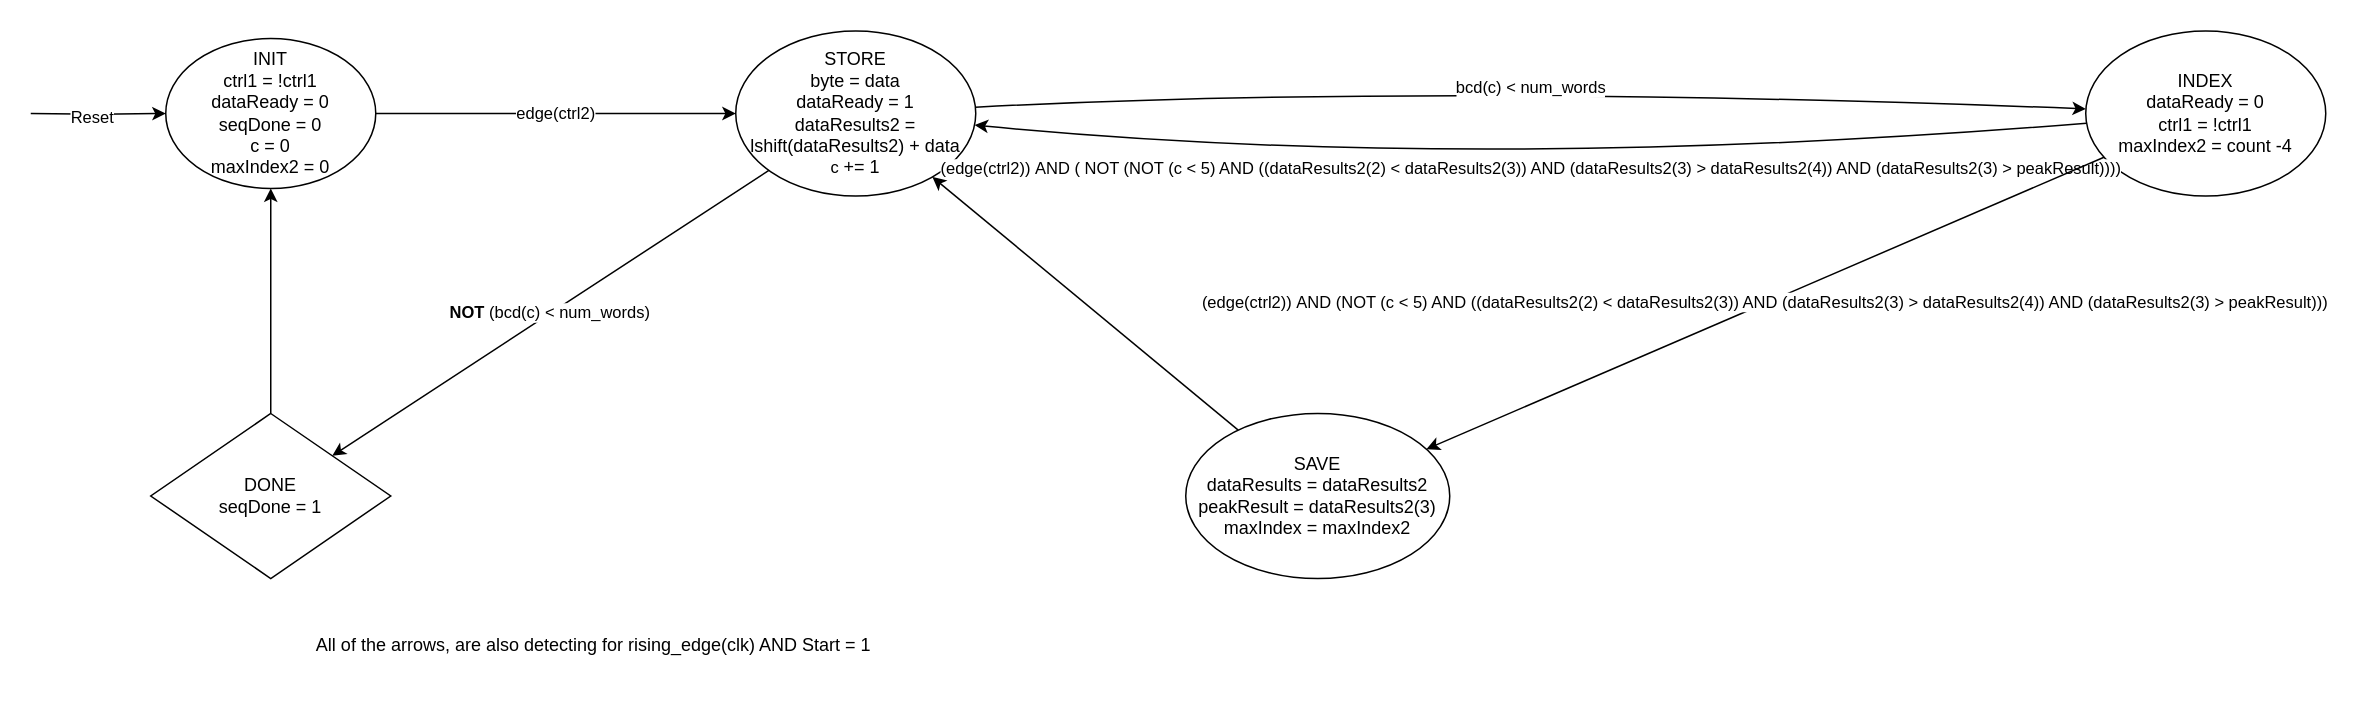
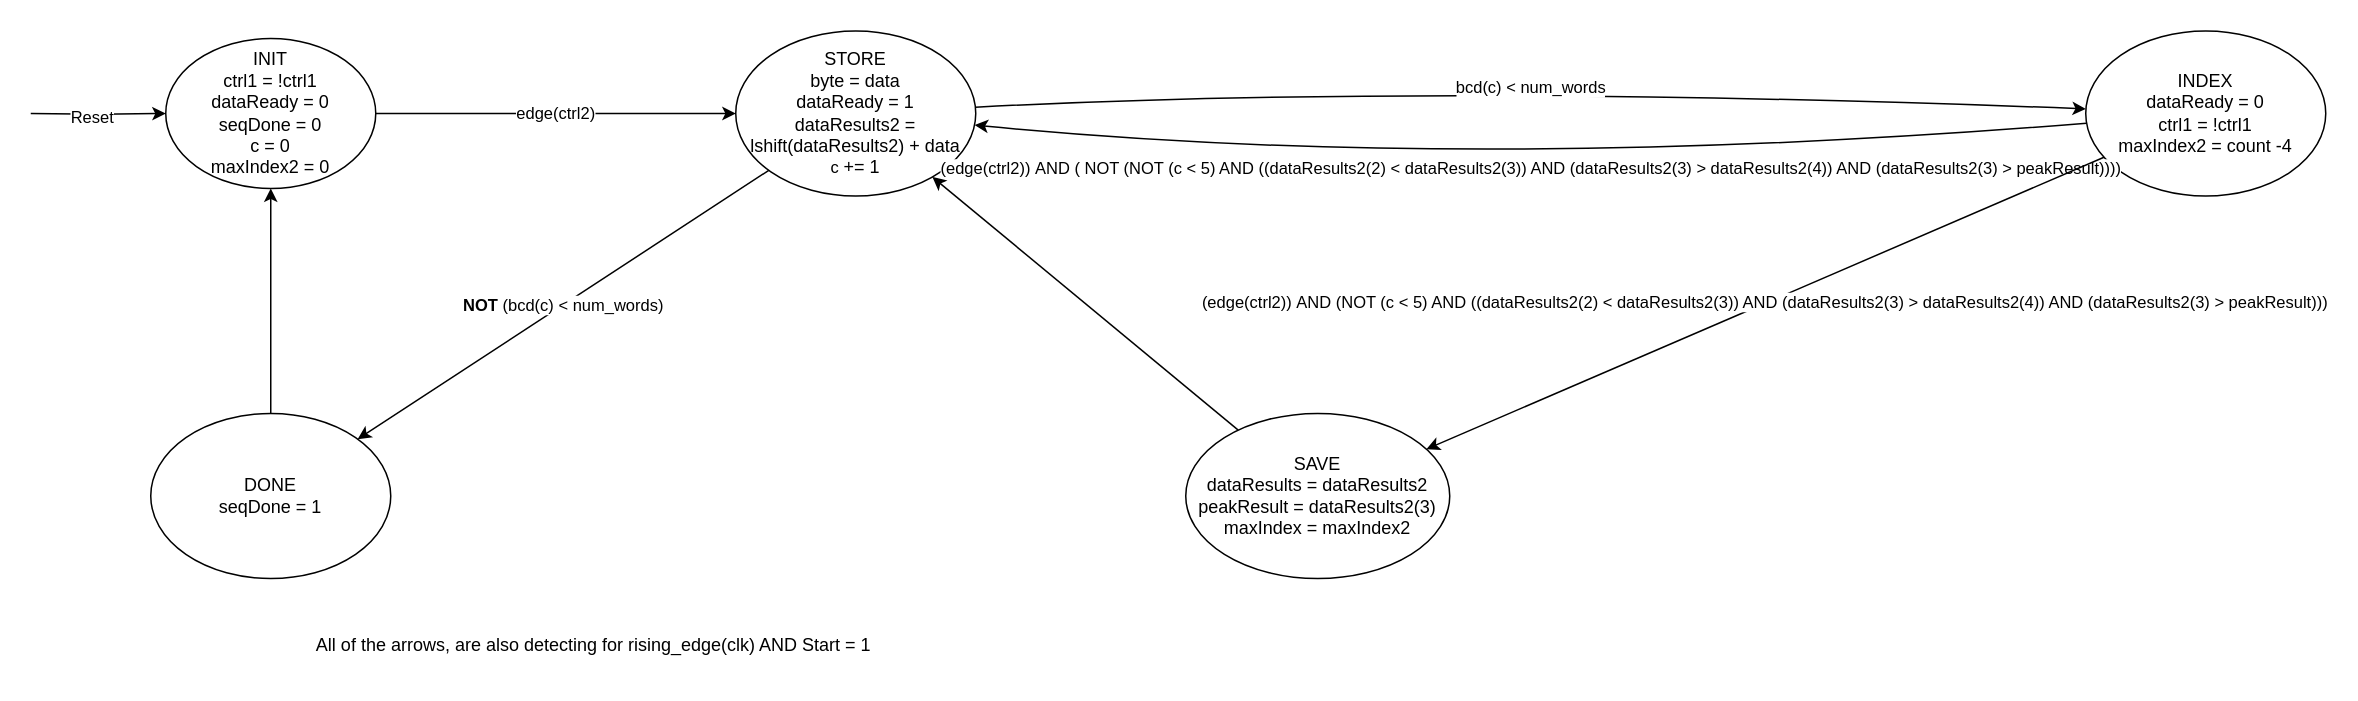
- <mxCell id="12" value="&lt;div&gt;&lt;span style=&quot;background-color: initial;&quot;&gt;DONE&lt;/span&gt;&lt;/div&gt;&lt;div&gt;&lt;span style=&quot;background-color: initial;&quot;&gt;seqDone = 1&lt;/span&gt;&lt;br&gt;&lt;/div&gt;" style="rhombus;whiteSpace=wrap;html=1;" parent="1" vertex="1"><mxGeometry x="100" y="275" width="160" height="110" as="geometry" /></mxCell>
+ <mxCell id="12" value="&lt;div&gt;&lt;span style=&quot;background-color: initial;&quot;&gt;DONE&lt;/span&gt;&lt;/div&gt;&lt;div&gt;&lt;span style=&quot;background-color: initial;&quot;&gt;seqDone = 1&lt;/span&gt;&lt;br&gt;&lt;/div&gt;" style="ellipse;whiteSpace=wrap;html=1;" parent="1" vertex="1"><mxGeometry x="100" y="275" width="160" height="110" as="geometry" /></mxCell>
